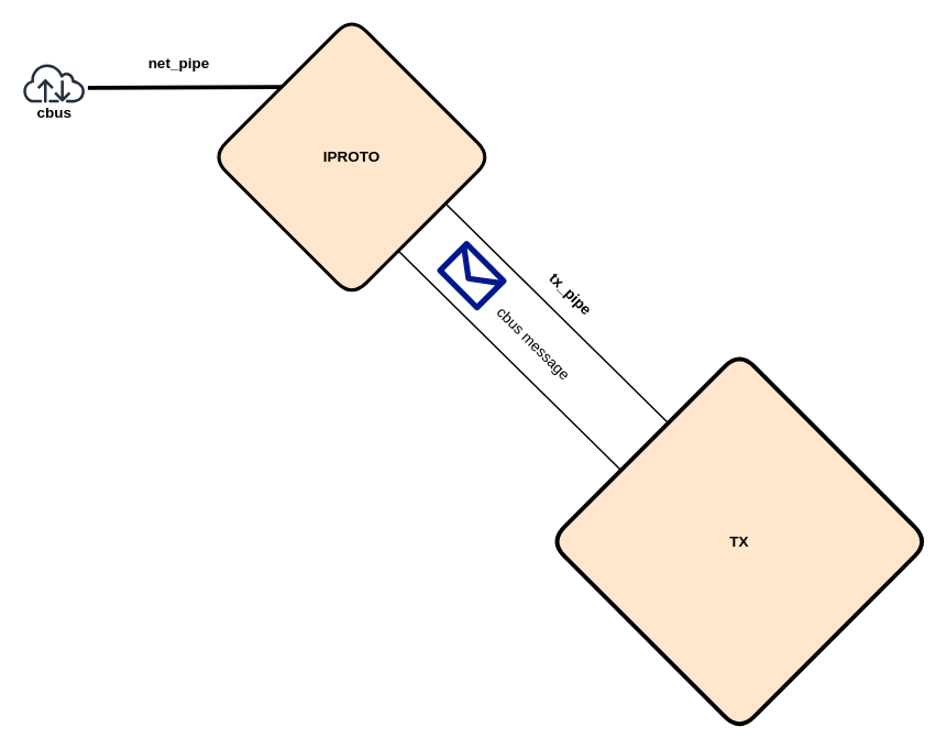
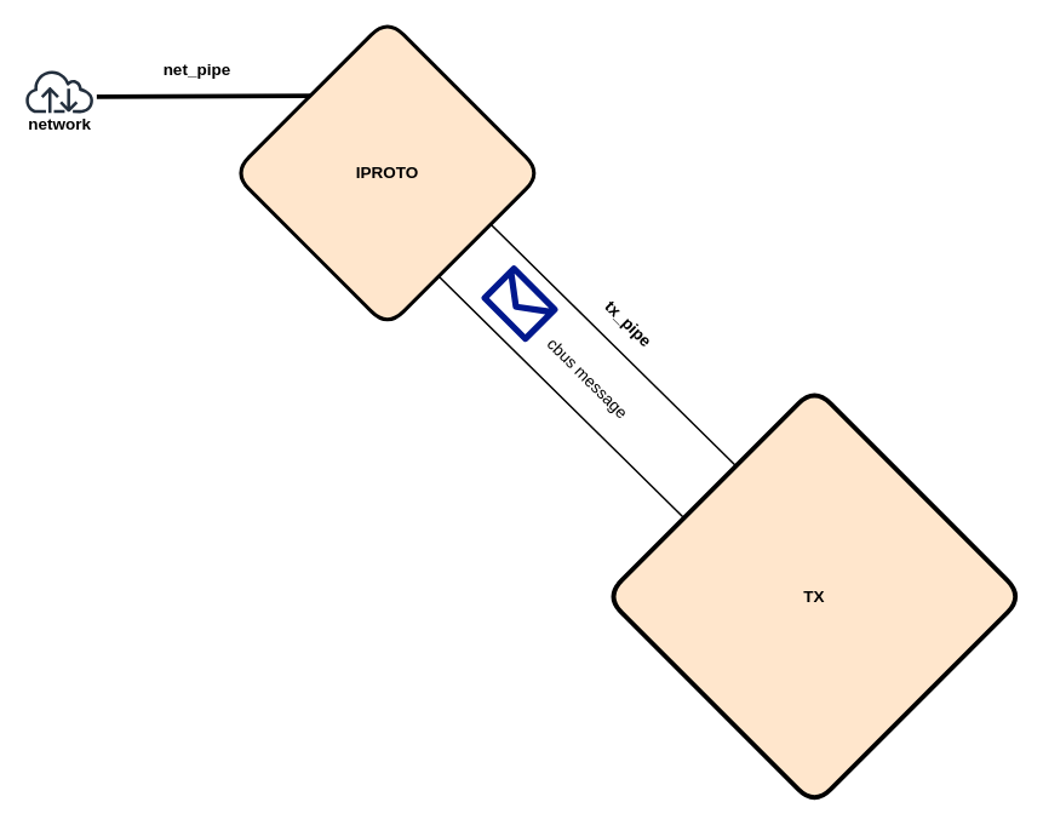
- <mxCell id="9" value="&lt;b&gt;cbus&lt;/b&gt;" style="text;html=1;align=center;verticalAlign=middle;resizable=0;points=[];autosize=1;strokeColor=none;fillColor=none;fontSize=18;fontColor=default;" vertex="1" parent="1"><mxGeometry x="20" y="116" width="90" height="40" as="geometry" /></mxCell>
+ <mxCell id="9" value="&lt;b&gt;network&lt;/b&gt;" style="text;html=1;align=center;verticalAlign=middle;resizable=0;points=[];autosize=1;strokeColor=none;fillColor=none;fontSize=18;fontColor=default;" vertex="1" parent="1"><mxGeometry x="20" y="116" width="90" height="40" as="geometry" /></mxCell>
